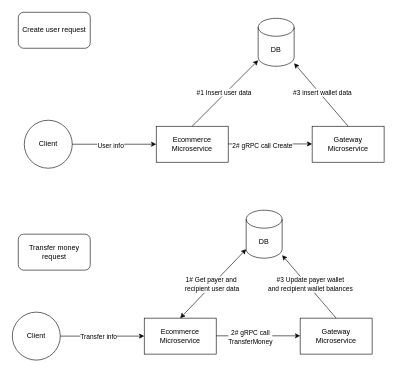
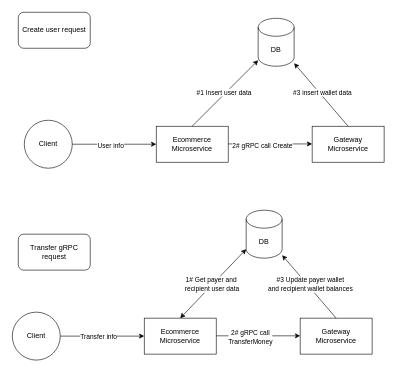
- <mxCell id="27" value="Transfer money request" style="rounded=1;whiteSpace=wrap;html=1;" vertex="1" parent="1"><mxGeometry x="30" y="390" width="120" height="60" as="geometry" /></mxCell>
+ <mxCell id="27" value="Transfer gRPC request" style="rounded=1;whiteSpace=wrap;html=1;" vertex="1" parent="1"><mxGeometry x="30" y="390" width="120" height="60" as="geometry" /></mxCell>
